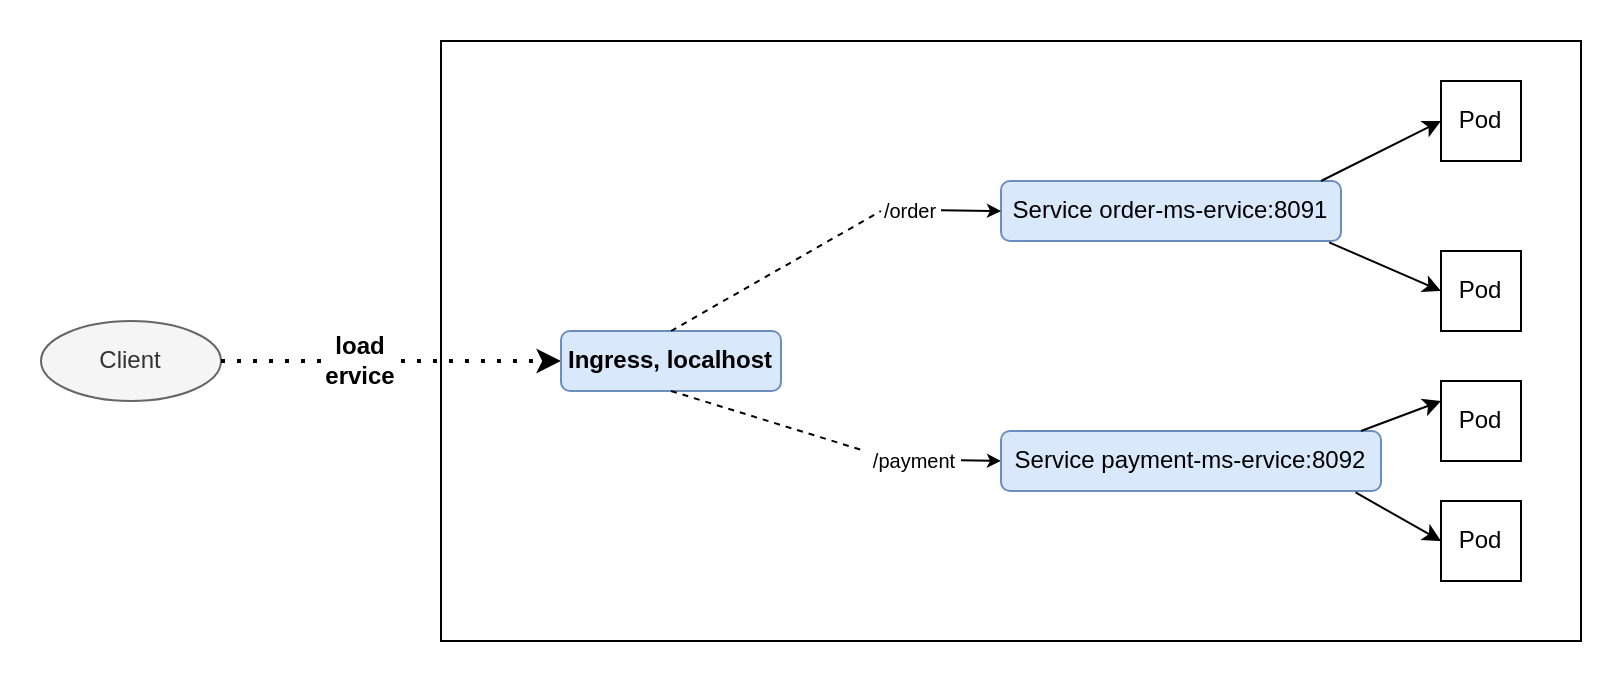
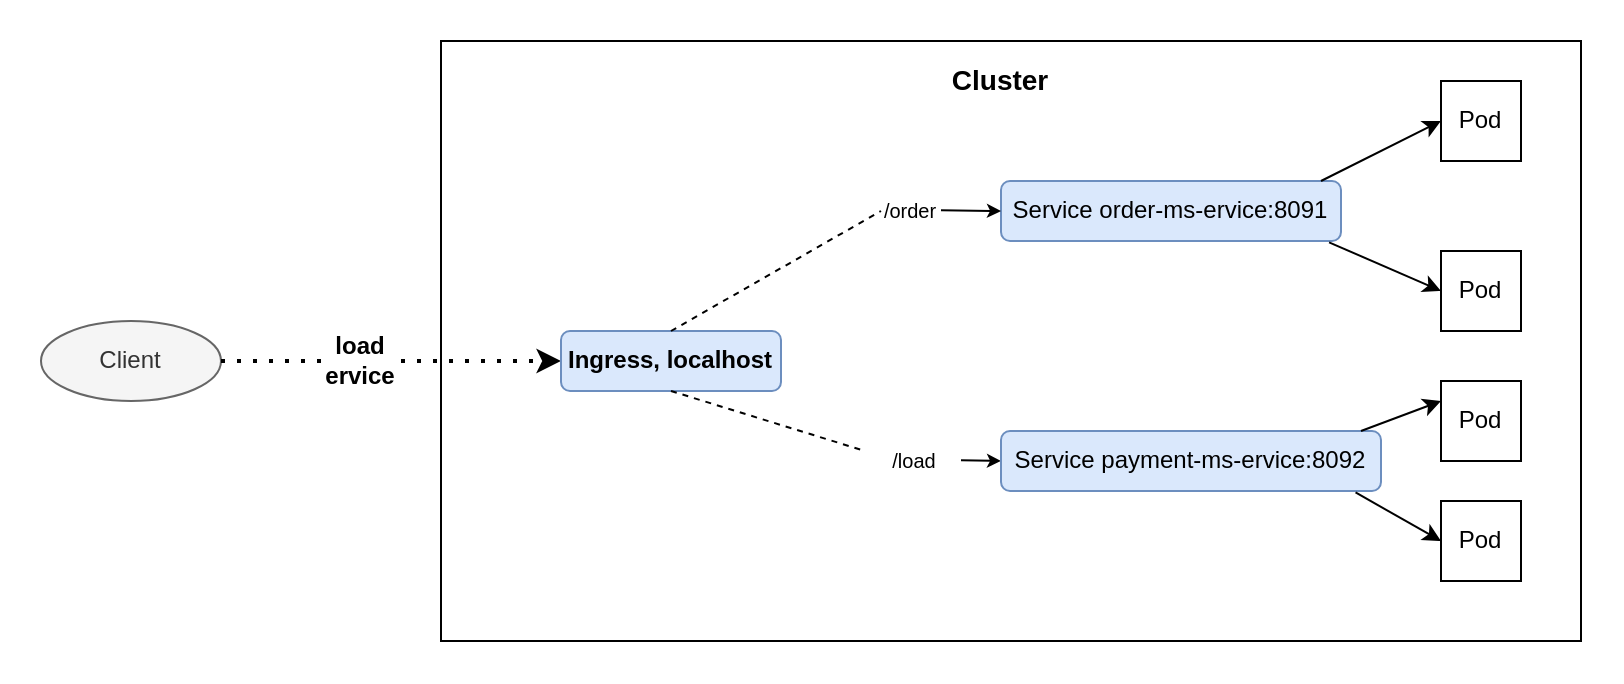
+ <mxCell id="8" value="&lt;b&gt;&lt;font style=&quot;font-size: 14px&quot;&gt;Cluster&lt;/font&gt;&lt;/b&gt;" style="text;html=1;strokeColor=none;fillColor=none;align=center;verticalAlign=middle;whiteSpace=wrap;rounded=0;" vertex="1" parent="1"><mxGeometry x="480" y="30" width="40" height="20" as="geometry" /></mxCell>
- <mxCell id="13" value="&lt;font style=&quot;font-size: 10px&quot;&gt;/payment&lt;/font&gt;" style="text;html=1;strokeColor=none;fillColor=none;align=center;verticalAlign=middle;whiteSpace=wrap;rounded=0;" vertex="1" parent="1"><mxGeometry x="432" y="220" width="50" height="20" as="geometry" /></mxCell>
+ <mxCell id="13" value="&lt;font style=&quot;font-size: 10px&quot;&gt;/load&lt;/font&gt;" style="text;html=1;strokeColor=none;fillColor=none;align=center;verticalAlign=middle;whiteSpace=wrap;rounded=0;" vertex="1" parent="1"><mxGeometry x="432" y="220" width="50" height="20" as="geometry" /></mxCell>
